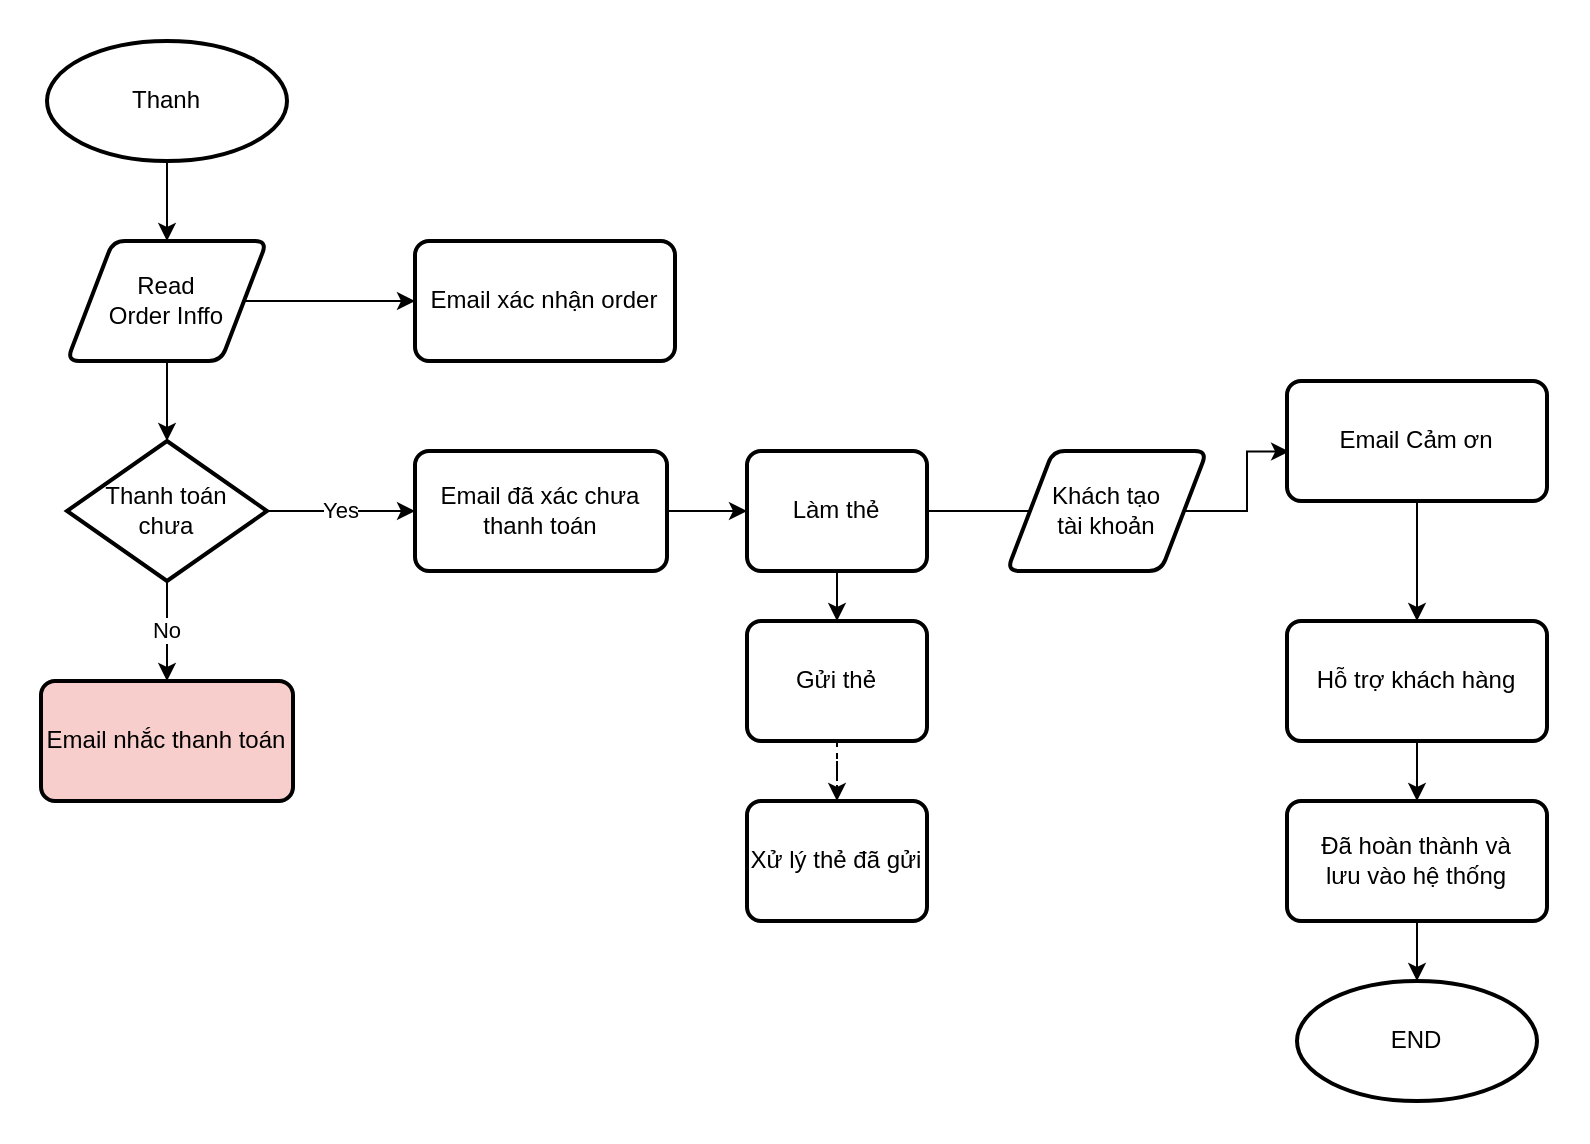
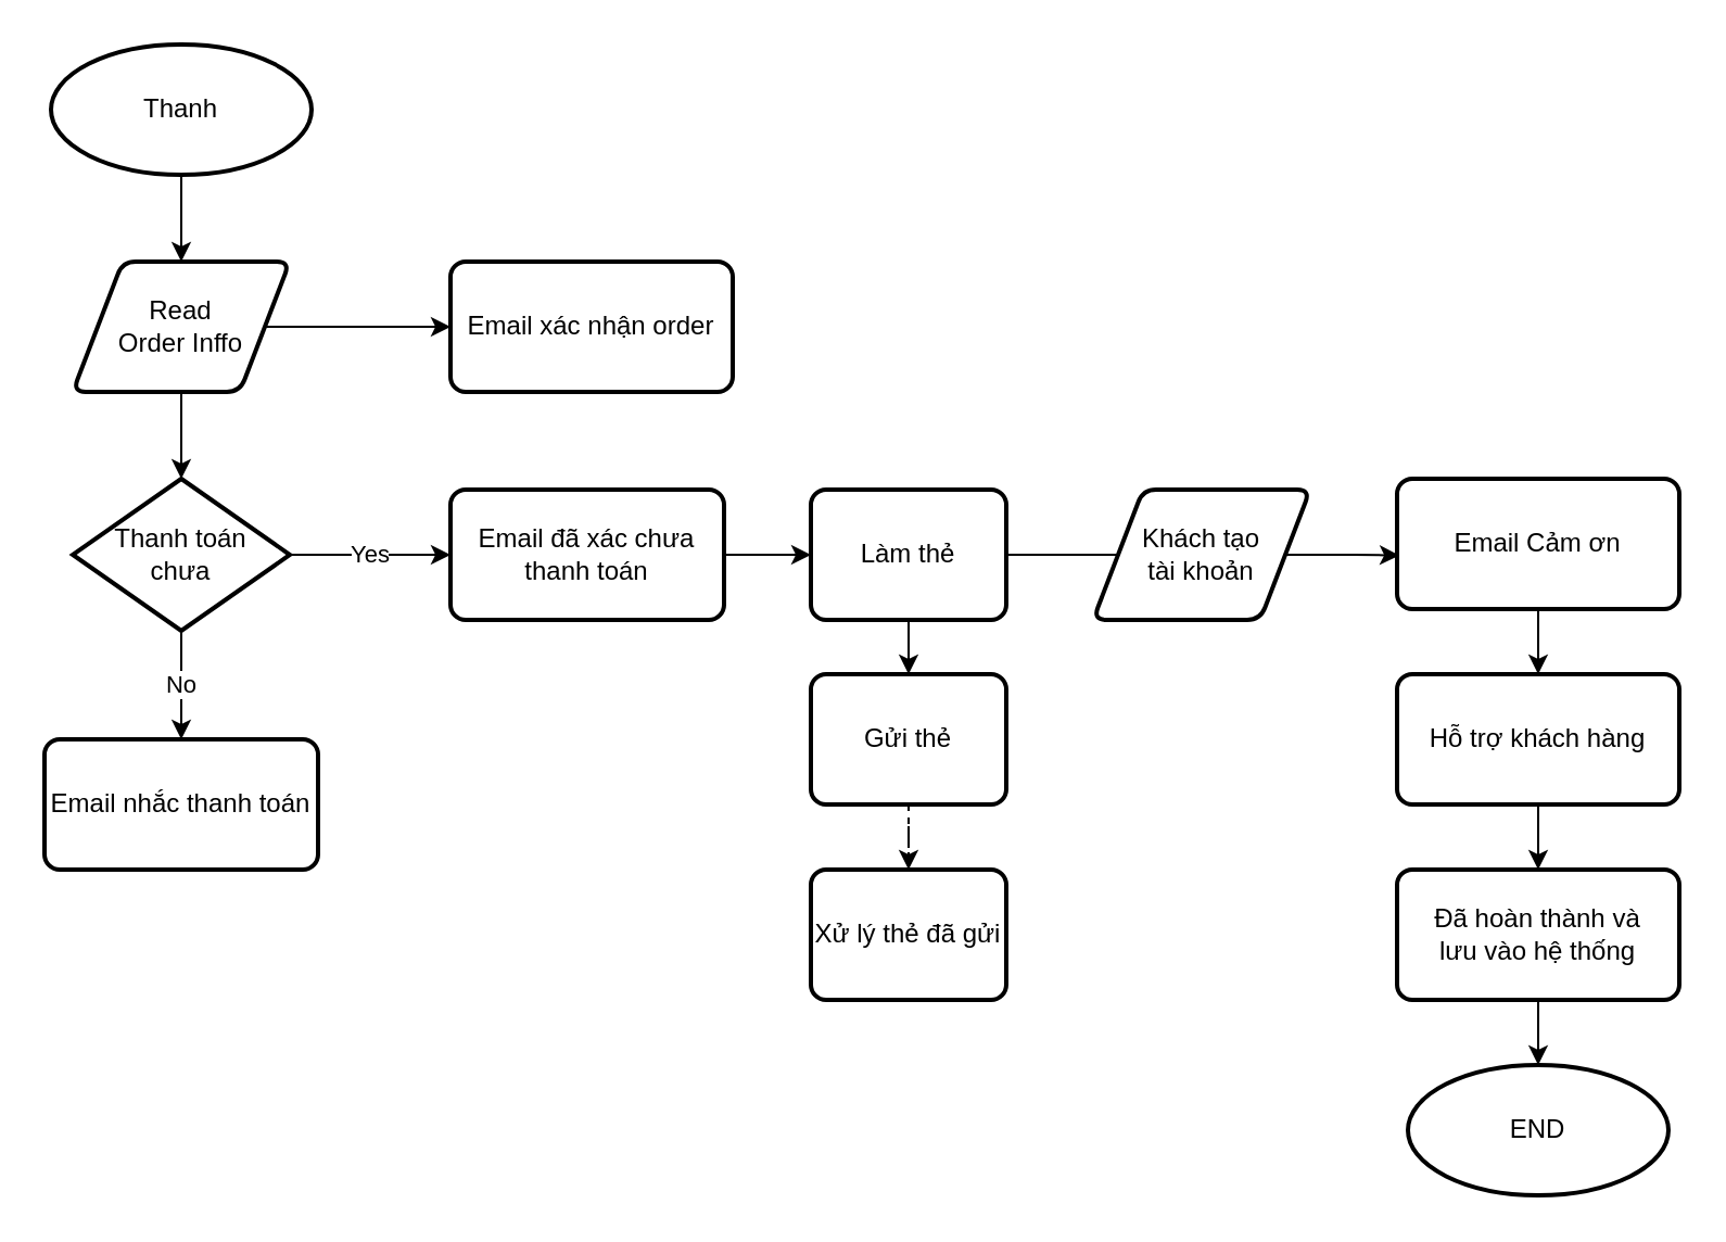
- <mxCell id="23" value="Email Cảm ơn" style="rounded=1;whiteSpace=wrap;html=1;absoluteArcSize=1;arcSize=14;strokeWidth=2;" vertex="1" parent="1"><mxGeometry x="643" y="190" width="130" height="60" as="geometry" /></mxCell>
+ <mxCell id="23" value="Email Cảm ơn" style="rounded=1;whiteSpace=wrap;html=1;absoluteArcSize=1;arcSize=14;strokeWidth=2;" vertex="1" parent="1"><mxGeometry x="643" y="220" width="130" height="60" as="geometry" /></mxCell>
- <mxCell id="13" value="Email nhắc thanh toán" style="rounded=1;whiteSpace=wrap;html=1;absoluteArcSize=1;arcSize=14;strokeWidth=2;fillColor=#f8cecc;" vertex="1" parent="1"><mxGeometry x="20" y="340" width="126" height="60" as="geometry" /></mxCell>
+ <mxCell id="13" value="Email nhắc thanh toán" style="rounded=1;whiteSpace=wrap;html=1;absoluteArcSize=1;arcSize=14;strokeWidth=2;" vertex="1" parent="1"><mxGeometry x="20" y="340" width="126" height="60" as="geometry" /></mxCell>
